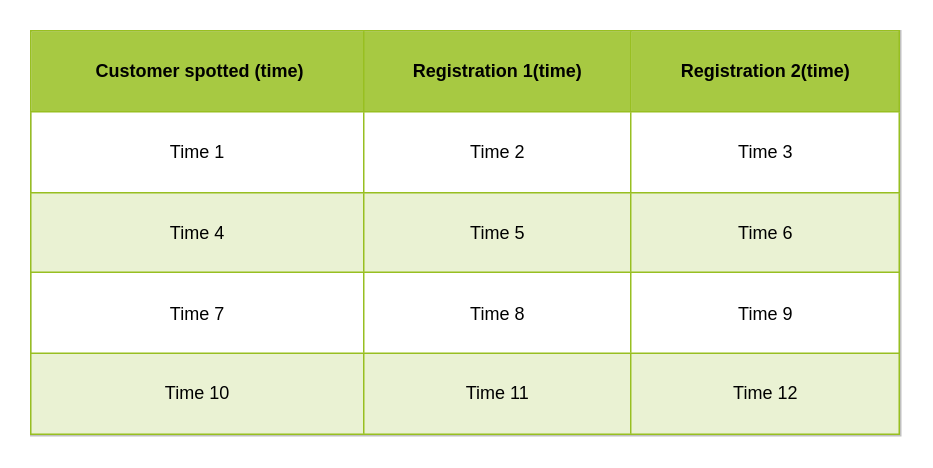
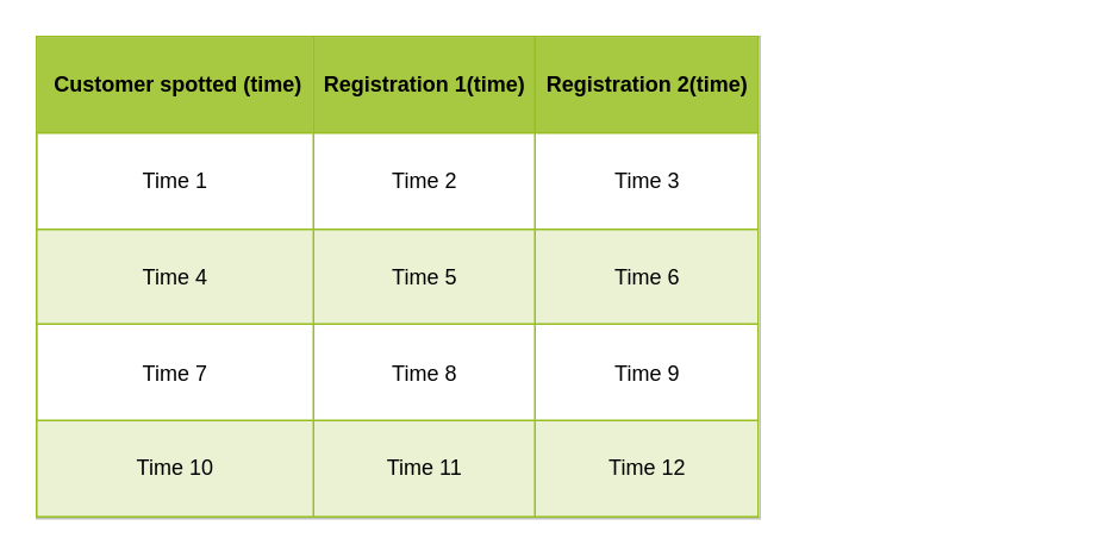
- <mxCell id="2" value="&lt;table border=&quot;1&quot; width=&quot;100%&quot; cellpadding=&quot;4&quot; style=&quot;width: 100% ; height: 100% ; border-collapse: collapse&quot;&gt;&lt;tbody&gt;&lt;tr style=&quot;background-color: #a7c942 ; color: #ffffff ; border: 1px solid #98bf21&quot;&gt;&lt;th&gt;&lt;font color=&quot;#000000&quot;&gt;&amp;nbsp;Customer spotted (time)&lt;/font&gt;&lt;/th&gt;&lt;th&gt;&lt;font color=&quot;#000000&quot;&gt;Registration 1(time)&lt;/font&gt;&lt;/th&gt;&lt;th&gt;&lt;font color=&quot;#000000&quot;&gt;Registration 2(time)&lt;/font&gt;&lt;/th&gt;&lt;/tr&gt;&lt;tr style=&quot;border: 1px solid #98bf21&quot;&gt;&lt;td&gt;&lt;font color=&quot;#000000&quot;&gt;Time 1&lt;/font&gt;&lt;/td&gt;&lt;td&gt;&lt;font color=&quot;#000000&quot;&gt;Time 2&lt;/font&gt;&lt;/td&gt;&lt;td&gt;&lt;font color=&quot;#000000&quot;&gt;Time 3&lt;/font&gt;&lt;/td&gt;&lt;/tr&gt;&lt;tr style=&quot;background-color: #eaf2d3 ; border: 1px solid #98bf21&quot;&gt;&lt;td&gt;&lt;font color=&quot;#000000&quot;&gt;Time 4&lt;/font&gt;&lt;/td&gt;&lt;td&gt;&lt;font color=&quot;#000000&quot;&gt;Time 5&lt;/font&gt;&lt;/td&gt;&lt;td&gt;&lt;font color=&quot;#000000&quot;&gt;Time 6&lt;/font&gt;&lt;/td&gt;&lt;/tr&gt;&lt;tr style=&quot;border: 1px solid #98bf21&quot;&gt;&lt;td&gt;&lt;font color=&quot;#000000&quot;&gt;Time 7&lt;/font&gt;&lt;/td&gt;&lt;td&gt;&lt;font color=&quot;#000000&quot;&gt;Time 8&lt;/font&gt;&lt;/td&gt;&lt;td&gt;&lt;font color=&quot;#000000&quot;&gt;Time 9&lt;/font&gt;&lt;/td&gt;&lt;/tr&gt;&lt;tr style=&quot;background-color: #eaf2d3 ; border: 1px solid #98bf21&quot;&gt;&lt;td&gt;&lt;font color=&quot;#000000&quot;&gt;Time 10&lt;/font&gt;&lt;/td&gt;&lt;td&gt;&lt;font color=&quot;#000000&quot;&gt;Time 11&lt;/font&gt;&lt;/td&gt;&lt;td&gt;&lt;font color=&quot;#000000&quot;&gt;Time 12&lt;/font&gt;&lt;/td&gt;&lt;/tr&gt;&lt;/tbody&gt;&lt;/table&gt;" style="text;html=1;strokeColor=#c0c0c0;fillColor=#ffffff;overflow=fill;rounded=0;align=center;" vertex="1" parent="1"><mxGeometry x="20" y="20" width="580" height="270" as="geometry" /></mxCell>
+ <mxCell id="2" value="&lt;table border=&quot;1&quot; width=&quot;100%&quot; cellpadding=&quot;4&quot; style=&quot;width: 100% ; height: 100% ; border-collapse: collapse&quot;&gt;&lt;tbody&gt;&lt;tr style=&quot;background-color: #a7c942 ; color: #ffffff ; border: 1px solid #98bf21&quot;&gt;&lt;th&gt;&lt;font color=&quot;#000000&quot;&gt;&amp;nbsp;Customer spotted (time)&lt;/font&gt;&lt;/th&gt;&lt;th&gt;&lt;font color=&quot;#000000&quot;&gt;Registration 1(time)&lt;/font&gt;&lt;/th&gt;&lt;th&gt;&lt;font color=&quot;#000000&quot;&gt;Registration 2(time)&lt;/font&gt;&lt;/th&gt;&lt;/tr&gt;&lt;tr style=&quot;border: 1px solid #98bf21&quot;&gt;&lt;td&gt;&lt;font color=&quot;#000000&quot;&gt;Time 1&lt;/font&gt;&lt;/td&gt;&lt;td&gt;&lt;font color=&quot;#000000&quot;&gt;Time 2&lt;/font&gt;&lt;/td&gt;&lt;td&gt;&lt;font color=&quot;#000000&quot;&gt;Time 3&lt;/font&gt;&lt;/td&gt;&lt;/tr&gt;&lt;tr style=&quot;background-color: #eaf2d3 ; border: 1px solid #98bf21&quot;&gt;&lt;td&gt;&lt;font color=&quot;#000000&quot;&gt;Time 4&lt;/font&gt;&lt;/td&gt;&lt;td&gt;&lt;font color=&quot;#000000&quot;&gt;Time 5&lt;/font&gt;&lt;/td&gt;&lt;td&gt;&lt;font color=&quot;#000000&quot;&gt;Time 6&lt;/font&gt;&lt;/td&gt;&lt;/tr&gt;&lt;tr style=&quot;border: 1px solid #98bf21&quot;&gt;&lt;td&gt;&lt;font color=&quot;#000000&quot;&gt;Time 7&lt;/font&gt;&lt;/td&gt;&lt;td&gt;&lt;font color=&quot;#000000&quot;&gt;Time 8&lt;/font&gt;&lt;/td&gt;&lt;td&gt;&lt;font color=&quot;#000000&quot;&gt;Time 9&lt;/font&gt;&lt;/td&gt;&lt;/tr&gt;&lt;tr style=&quot;background-color: #eaf2d3 ; border: 1px solid #98bf21&quot;&gt;&lt;td&gt;&lt;font color=&quot;#000000&quot;&gt;Time 10&lt;/font&gt;&lt;/td&gt;&lt;td&gt;&lt;font color=&quot;#000000&quot;&gt;Time 11&lt;/font&gt;&lt;/td&gt;&lt;td&gt;&lt;font color=&quot;#000000&quot;&gt;Time 12&lt;/font&gt;&lt;/td&gt;&lt;/tr&gt;&lt;/tbody&gt;&lt;/table&gt;" style="text;html=1;strokeColor=#c0c0c0;fillColor=#ffffff;overflow=fill;rounded=0;align=center;" vertex="1" parent="1"><mxGeometry x="20" y="20" width="405" height="270" as="geometry" /></mxCell>
